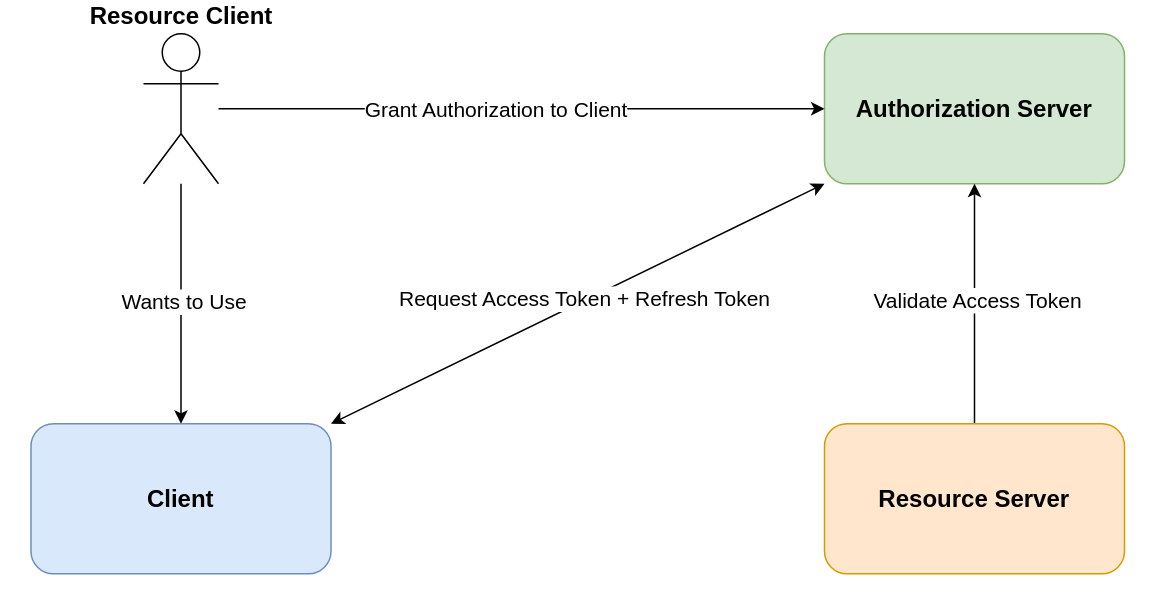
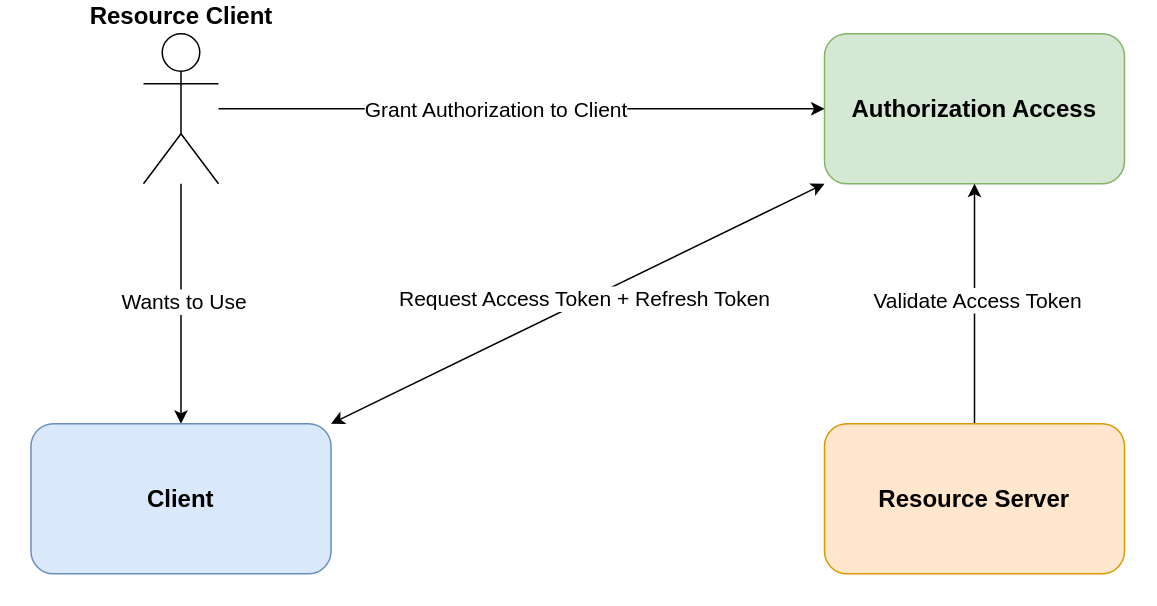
- <mxCell id="4" value="&lt;font style=&quot;font-size: 16px;&quot;&gt;&lt;b&gt;Authorization Server&lt;/b&gt;&lt;/font&gt;" style="rounded=1;whiteSpace=wrap;html=1;fillColor=#d5e8d4;strokeColor=#82b366;" vertex="1" parent="1"><mxGeometry x="549" y="20" width="200" height="100" as="geometry" /></mxCell>
+ <mxCell id="4" value="&lt;font style=&quot;font-size: 16px;&quot;&gt;&lt;b&gt;Authorization Access&lt;/b&gt;&lt;/font&gt;" style="rounded=1;whiteSpace=wrap;html=1;fillColor=#d5e8d4;strokeColor=#82b366;" vertex="1" parent="1"><mxGeometry x="549" y="20" width="200" height="100" as="geometry" /></mxCell>
